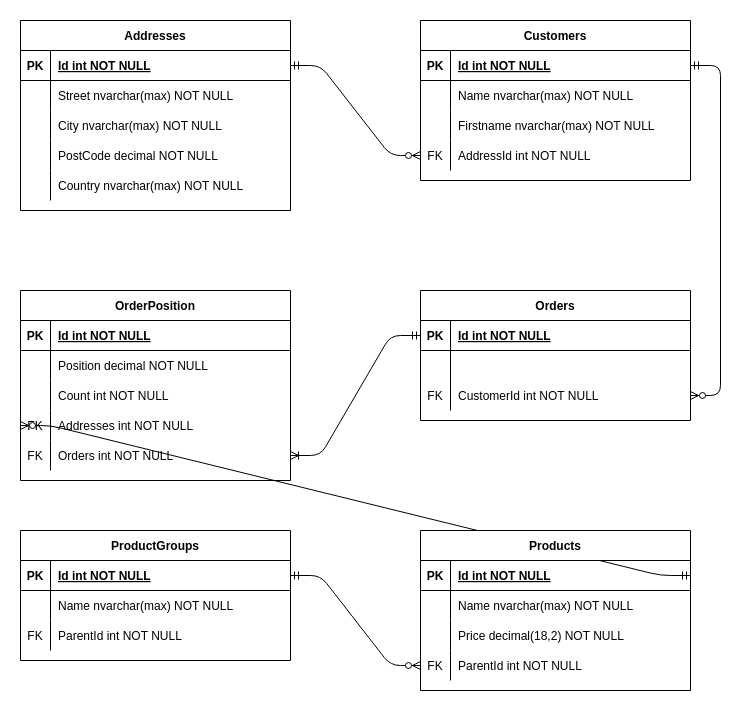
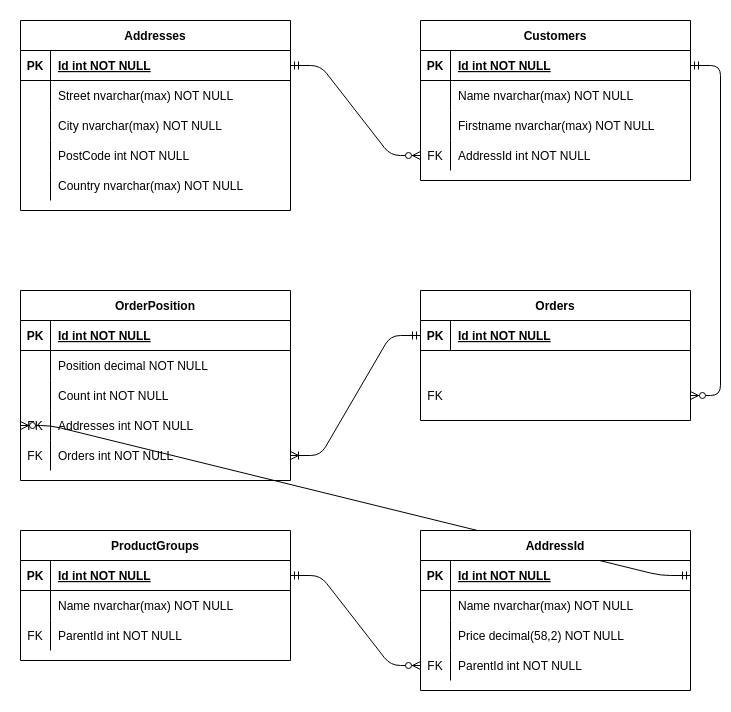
- <mxCell id="14" value="PostCode decimal NOT NULL" style="shape=partialRectangle;overflow=hidden;connectable=0;fillColor=none;top=0;left=0;bottom=0;right=0;align=left;spacingLeft=6;" parent="12" vertex="1"><mxGeometry x="30" width="240" height="30" as="geometry" /></mxCell>
+ <mxCell id="14" value="PostCode int NOT NULL" style="shape=partialRectangle;overflow=hidden;connectable=0;fillColor=none;top=0;left=0;bottom=0;right=0;align=left;spacingLeft=6;" parent="12" vertex="1"><mxGeometry x="30" width="240" height="30" as="geometry" /></mxCell>
- <mxCell id="41" value="CustomerId int NOT NULL" style="shape=partialRectangle;connectable=0;fillColor=none;top=0;left=0;bottom=0;right=0;align=left;spacingLeft=6;overflow=hidden;" parent="39" vertex="1"><mxGeometry x="30" width="240" height="30" as="geometry" /></mxCell>
- <mxCell id="61" value="Products" style="shape=table;startSize=30;container=1;collapsible=1;childLayout=tableLayout;fixedRows=1;rowLines=0;fontStyle=1;align=center;resizeLast=1;" parent="1" vertex="1"><mxGeometry x="420" y="530" width="270" height="160" as="geometry" /></mxCell>
+ <mxCell id="61" value="AddressId" style="shape=table;startSize=30;container=1;collapsible=1;childLayout=tableLayout;fixedRows=1;rowLines=0;fontStyle=1;align=center;resizeLast=1;" parent="1" vertex="1"><mxGeometry x="420" y="530" width="270" height="160" as="geometry" /></mxCell>
- <mxCell id="70" value="Price decimal(18,2) NOT NULL" style="shape=partialRectangle;connectable=0;fillColor=none;top=0;left=0;bottom=0;right=0;align=left;spacingLeft=6;overflow=hidden;" parent="68" vertex="1"><mxGeometry x="30" width="240" height="30" as="geometry" /></mxCell>
+ <mxCell id="70" value="Price decimal(58,2) NOT NULL" style="shape=partialRectangle;connectable=0;fillColor=none;top=0;left=0;bottom=0;right=0;align=left;spacingLeft=6;overflow=hidden;" parent="68" vertex="1"><mxGeometry x="30" width="240" height="30" as="geometry" /></mxCell>
